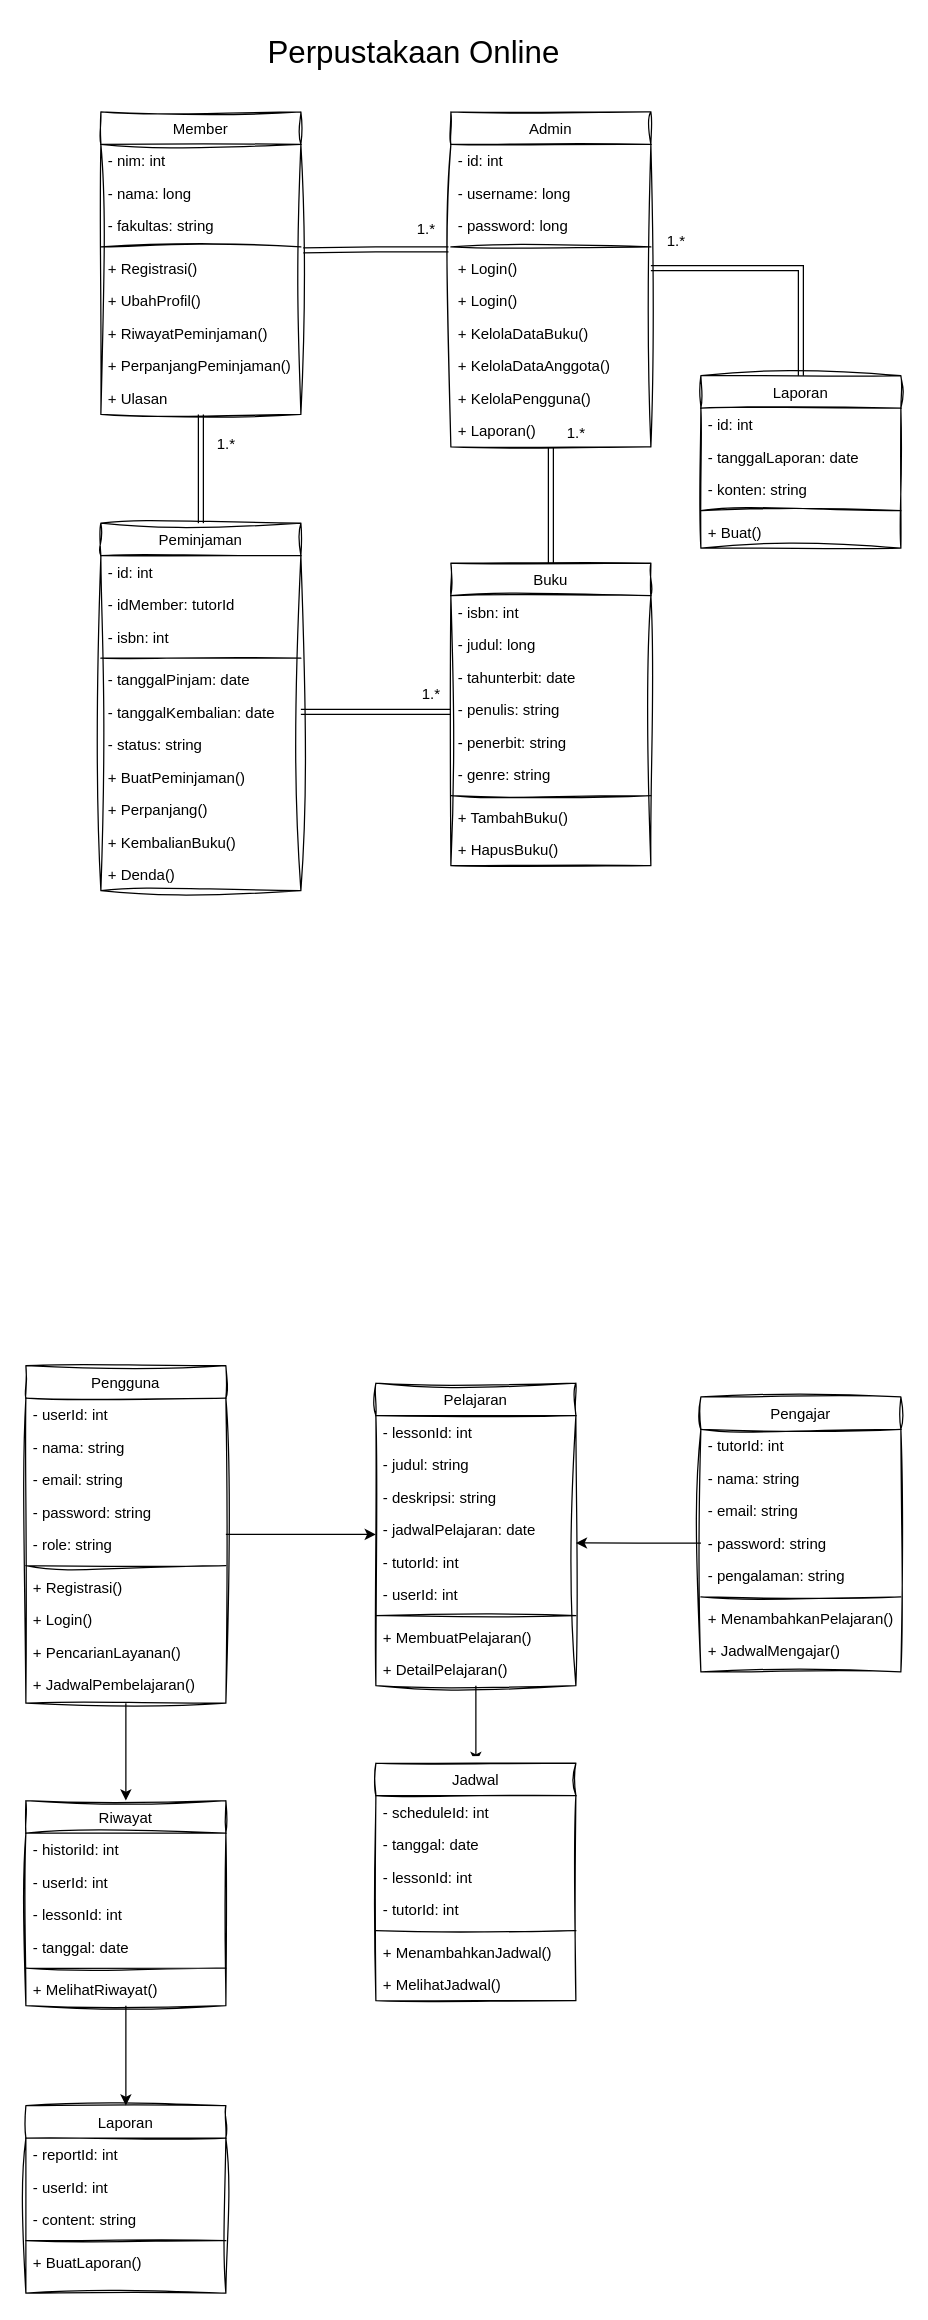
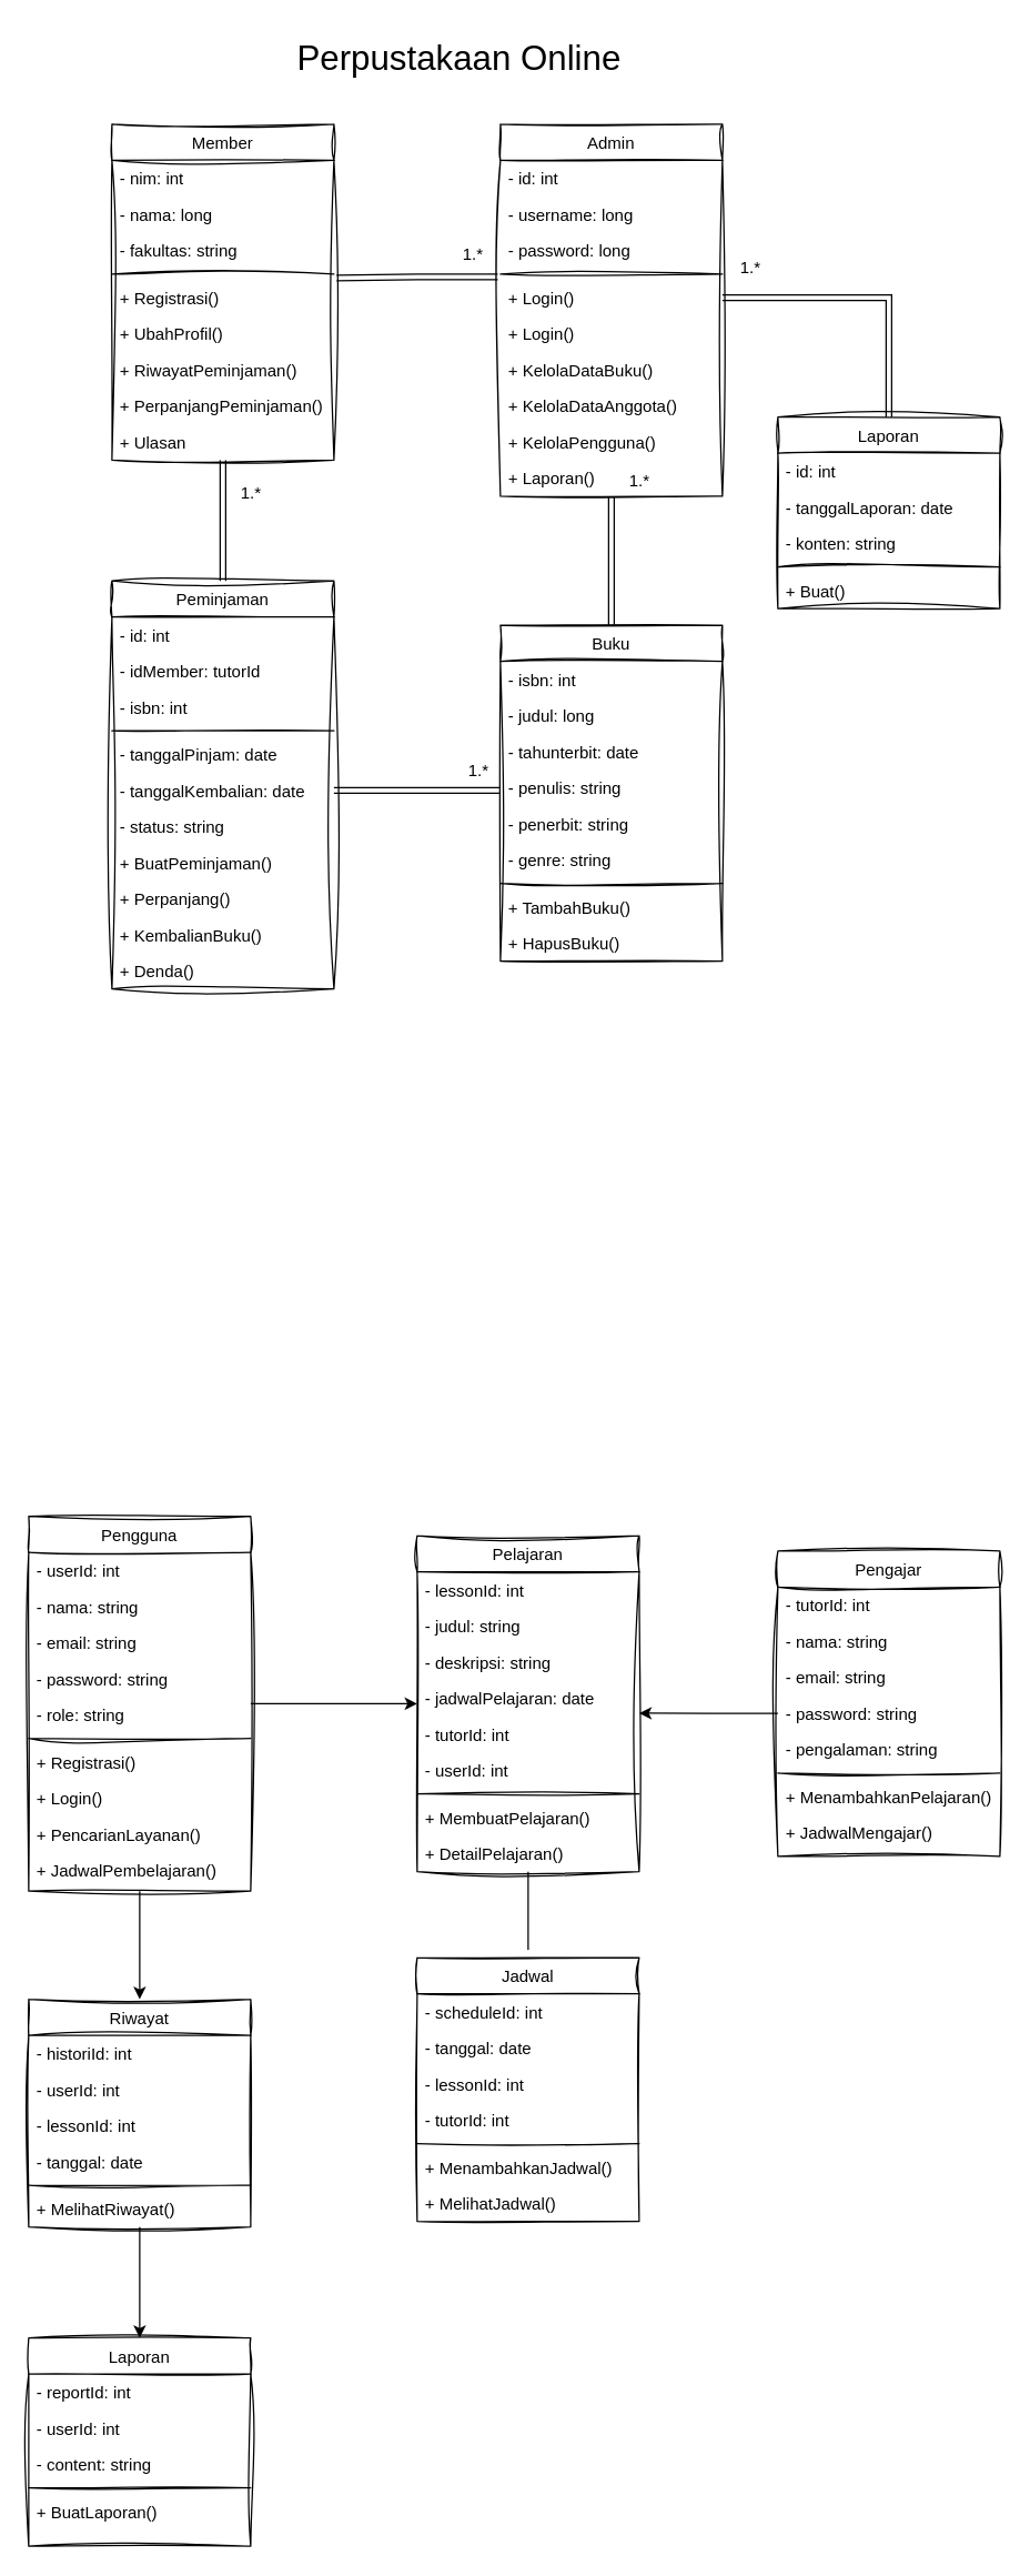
- <mxCell id="84" style="edgeStyle=orthogonalEdgeStyle;rounded=0;orthogonalLoop=1;jettySize=auto;html=1;entryX=0.5;entryY=0;entryDx=0;entryDy=0;" edge="1" parent="1" source="85" target="95"><mxGeometry relative="1" as="geometry" /></mxCell>
+ <mxCell id="84" style="edgeStyle=orthogonalEdgeStyle;rounded=0;orthogonalLoop=1;jettySize=auto;html=1;entryX=0.5;entryY=0;entryDx=0;entryDy=0;endArrow=none;" edge="1" parent="1" source="85" target="95"><mxGeometry relative="1" as="geometry" /></mxCell>
